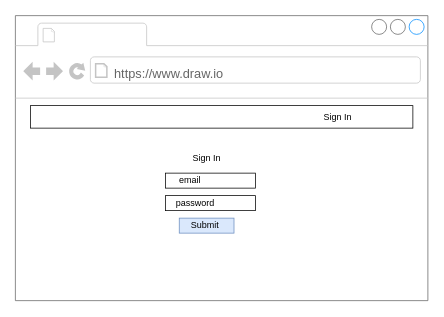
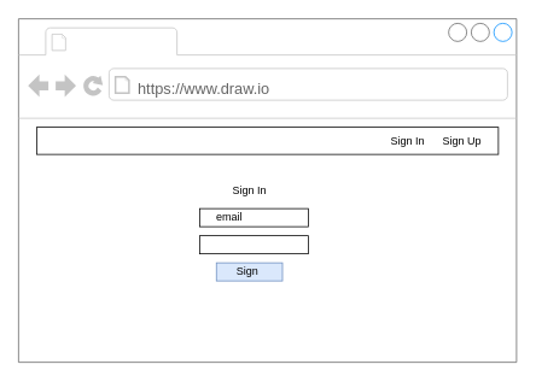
+ <mxCell id="5" value="Sign Up" style="text;html=1;strokeColor=none;fillColor=none;align=center;verticalAlign=middle;whiteSpace=wrap;rounded=0;" vertex="1" parent="2"><mxGeometry x="460" y="125" width="60" height="20" as="geometry" /></mxCell>
- <mxCell id="9" value="password" style="text;html=1;strokeColor=none;fillColor=none;align=center;verticalAlign=middle;whiteSpace=wrap;rounded=0;" vertex="1" parent="2"><mxGeometry x="220" y="240" width="40" height="20" as="geometry" /></mxCell>
- <mxCell id="11" value="Submit" style="text;html=1;strokeColor=none;fillColor=none;align=center;verticalAlign=middle;whiteSpace=wrap;rounded=0;" vertex="1" parent="2"><mxGeometry x="232.5" y="270" width="40" height="20" as="geometry" /></mxCell>
+ <mxCell id="11" value="Sign" style="text;html=1;strokeColor=none;fillColor=none;align=center;verticalAlign=middle;whiteSpace=wrap;rounded=0;" vertex="1" parent="2"><mxGeometry x="232.5" y="270" width="40" height="20" as="geometry" /></mxCell>
